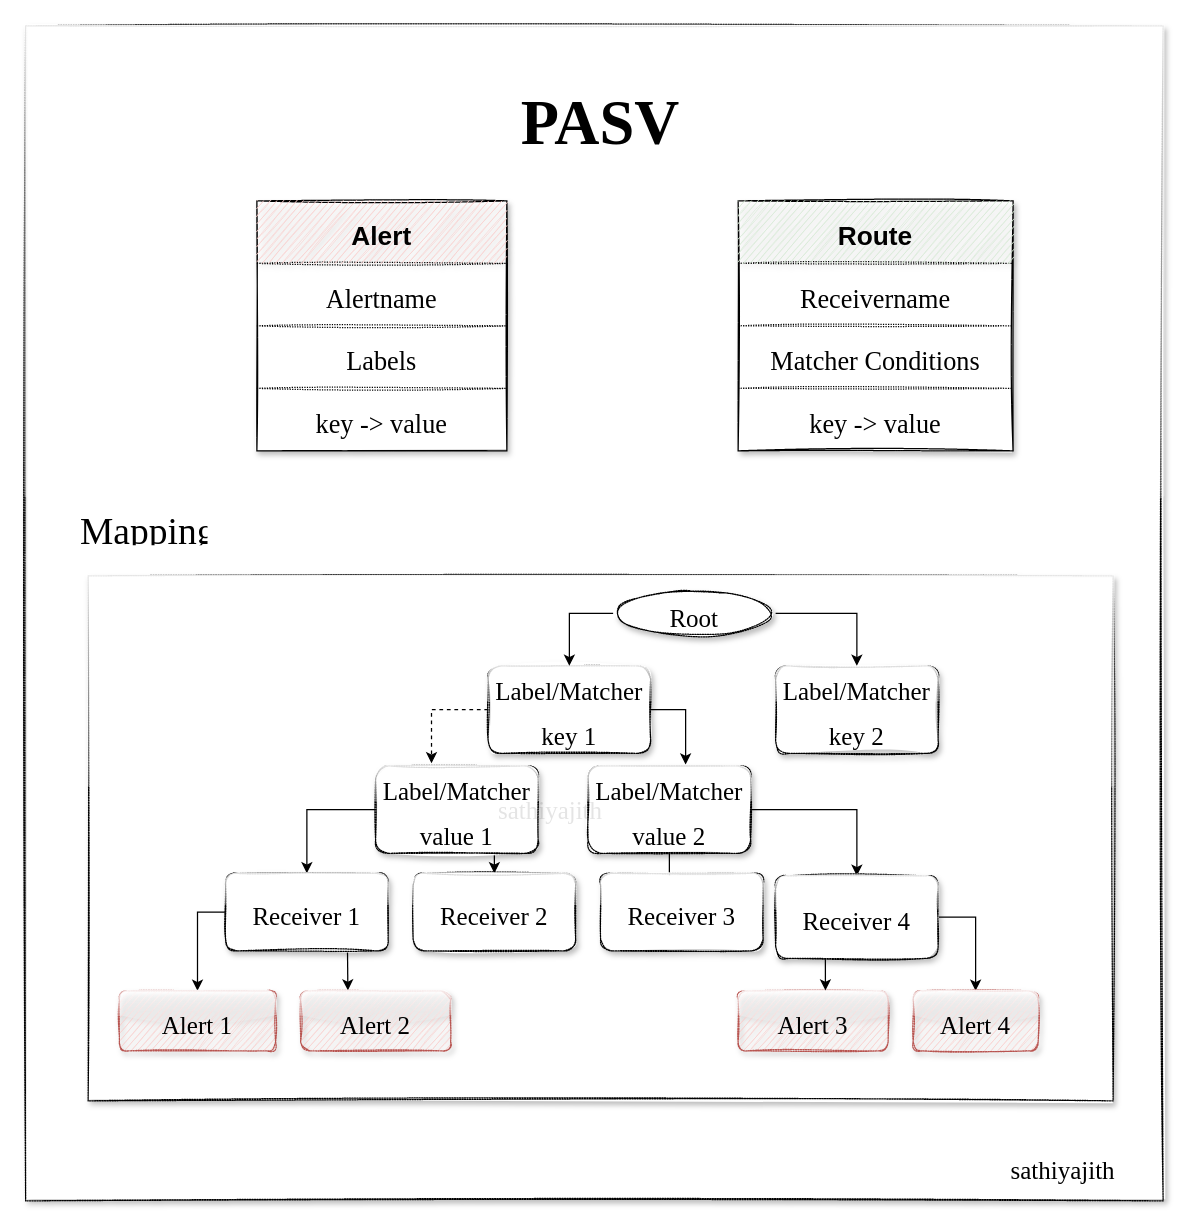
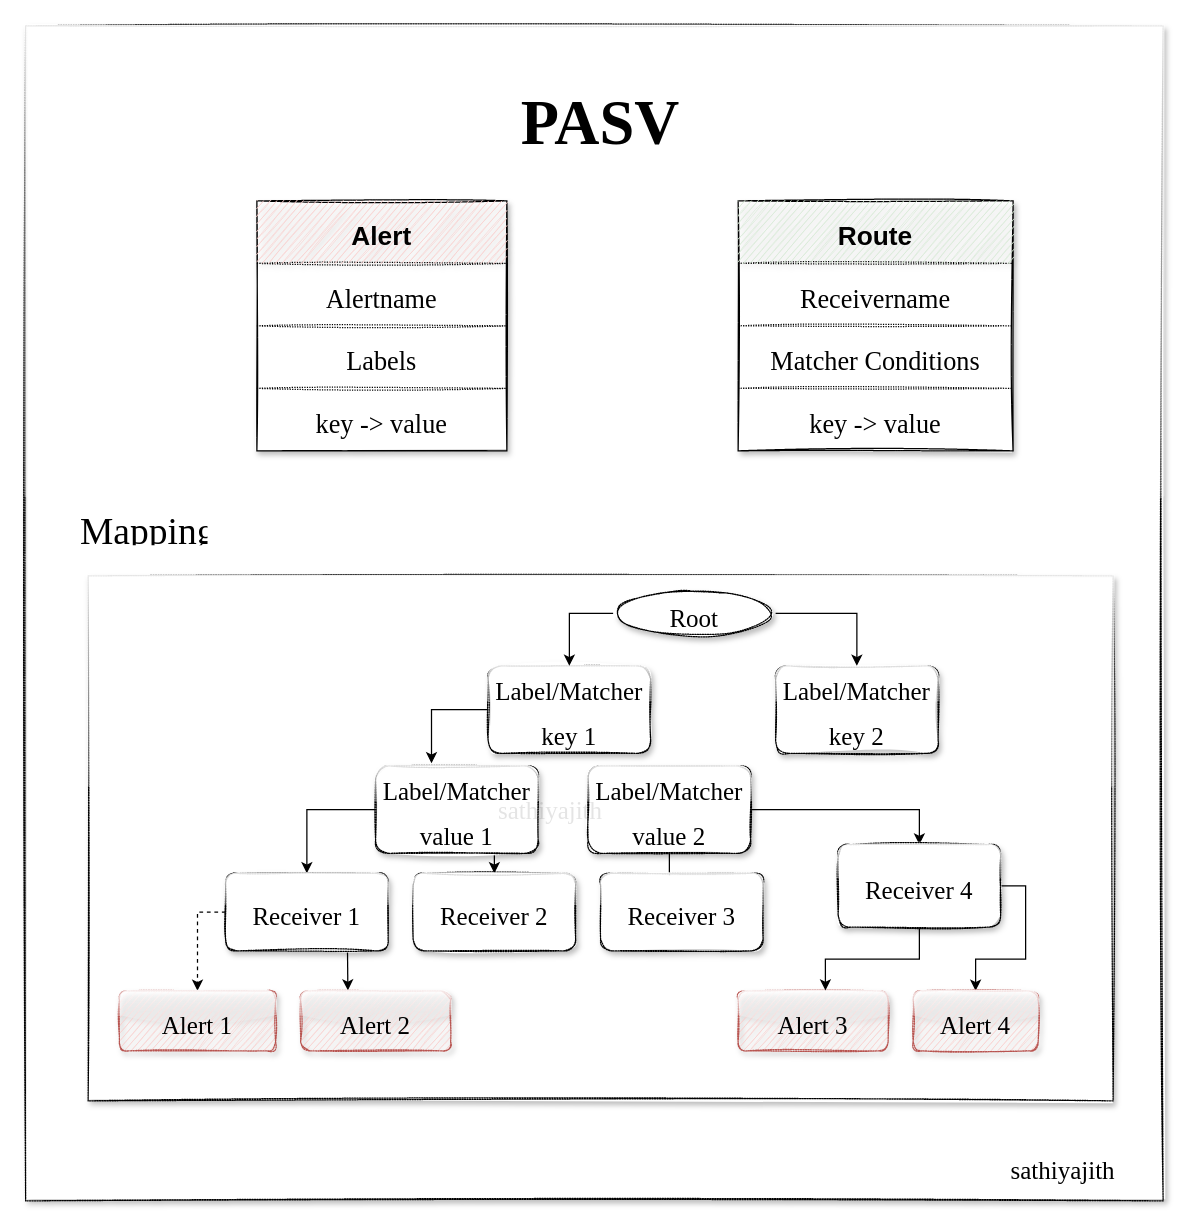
- <mxCell id="24" style="edgeStyle=orthogonalEdgeStyle;rounded=0;orthogonalLoop=1;jettySize=auto;html=1;exitX=0;exitY=0.5;exitDx=0;exitDy=0;entryX=0.344;entryY=-0.029;entryDx=0;entryDy=0;entryPerimeter=0;fontFamily=Shadows Into Light;fontSource=https%3A%2F%2Ffonts.googleapis.com%2Fcss%3Ffamily%3DShadows%2BInto%2BLight;fontSize=20;dashed=1;" edge="1" parent="1" source="26" target="29"><mxGeometry relative="1" as="geometry" /></mxCell>
+ <mxCell id="24" style="edgeStyle=orthogonalEdgeStyle;rounded=0;orthogonalLoop=1;jettySize=auto;html=1;exitX=0;exitY=0.5;exitDx=0;exitDy=0;entryX=0.344;entryY=-0.029;entryDx=0;entryDy=0;entryPerimeter=0;fontFamily=Shadows Into Light;fontSource=https%3A%2F%2Ffonts.googleapis.com%2Fcss%3Ffamily%3DShadows%2BInto%2BLight;fontSize=20;" edge="1" parent="1" source="26" target="29"><mxGeometry relative="1" as="geometry" /></mxCell>
- <mxCell id="25" style="edgeStyle=orthogonalEdgeStyle;rounded=0;orthogonalLoop=1;jettySize=auto;html=1;exitX=1;exitY=0.5;exitDx=0;exitDy=0;entryX=0.6;entryY=-0.015;entryDx=0;entryDy=0;entryPerimeter=0;fontFamily=Shadows Into Light;fontSource=https%3A%2F%2Ffonts.googleapis.com%2Fcss%3Ffamily%3DShadows%2BInto%2BLight;fontSize=20;" edge="1" parent="1" source="26" target="32"><mxGeometry relative="1" as="geometry" /></mxCell>
- <mxCell id="43" value="&lt;font style=&quot;font-size: 20px;&quot;&gt;Receiver 4&lt;/font&gt;" style="rounded=1;whiteSpace=wrap;html=1;shadow=1;glass=1;dashed=1;dashPattern=1 1;sketch=1;fontFamily=Shadows Into Light;fontSource=https%3A%2F%2Ffonts.googleapis.com%2Fcss%3Ffamily%3DShadows%2BInto%2BLight;fontSize=30;" vertex="1" parent="1"><mxGeometry x="620" y="700" width="130" height="66" as="geometry" /></mxCell>
+ <mxCell id="43" value="&lt;font style=&quot;font-size: 20px;&quot;&gt;Receiver 4&lt;/font&gt;" style="rounded=1;whiteSpace=wrap;html=1;shadow=1;glass=1;dashed=1;dashPattern=1 1;sketch=1;fontFamily=Shadows Into Light;fontSource=https%3A%2F%2Ffonts.googleapis.com%2Fcss%3Ffamily%3DShadows%2BInto%2BLight;fontSize=30;" vertex="1" parent="1"><mxGeometry x="670" y="675" width="130" height="66" as="geometry" /></mxCell>
- <mxCell id="33" style="edgeStyle=orthogonalEdgeStyle;rounded=0;orthogonalLoop=1;jettySize=auto;html=1;exitX=0;exitY=0.5;exitDx=0;exitDy=0;entryX=0.5;entryY=0;entryDx=0;entryDy=0;fontFamily=Shadows Into Light;fontSource=https%3A%2F%2Ffonts.googleapis.com%2Fcss%3Ffamily%3DShadows%2BInto%2BLight;fontSize=20;" edge="1" parent="1" source="35" target="37"><mxGeometry relative="1" as="geometry" /></mxCell>
+ <mxCell id="33" style="edgeStyle=orthogonalEdgeStyle;rounded=0;orthogonalLoop=1;jettySize=auto;html=1;exitX=0;exitY=0.5;exitDx=0;exitDy=0;entryX=0.5;entryY=0;entryDx=0;entryDy=0;fontFamily=Shadows Into Light;fontSource=https%3A%2F%2Ffonts.googleapis.com%2Fcss%3Ffamily%3DShadows%2BInto%2BLight;fontSize=20;dashed=1;" edge="1" parent="1" source="35" target="37"><mxGeometry relative="1" as="geometry" /></mxCell>
